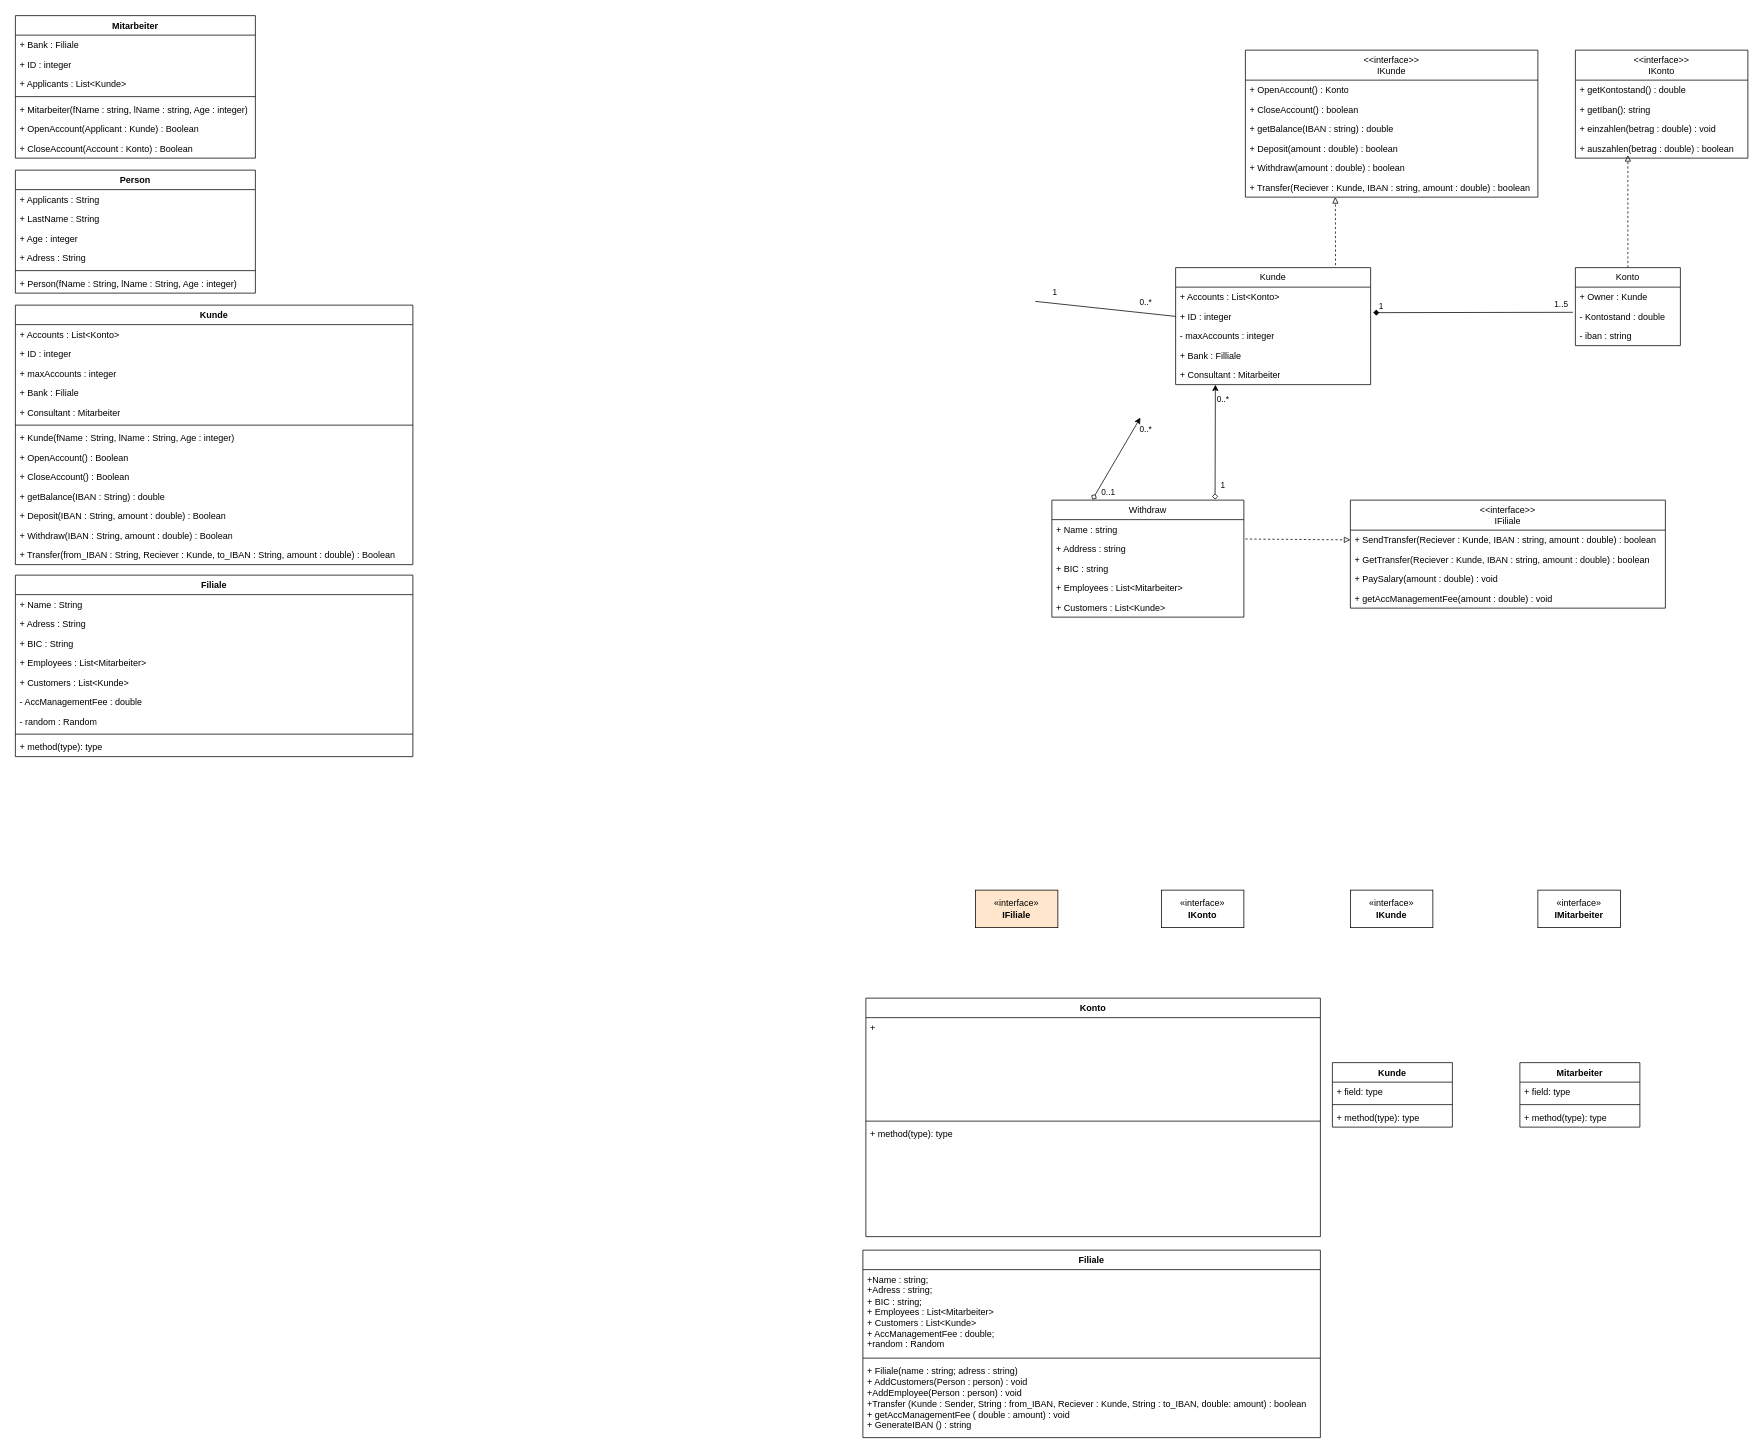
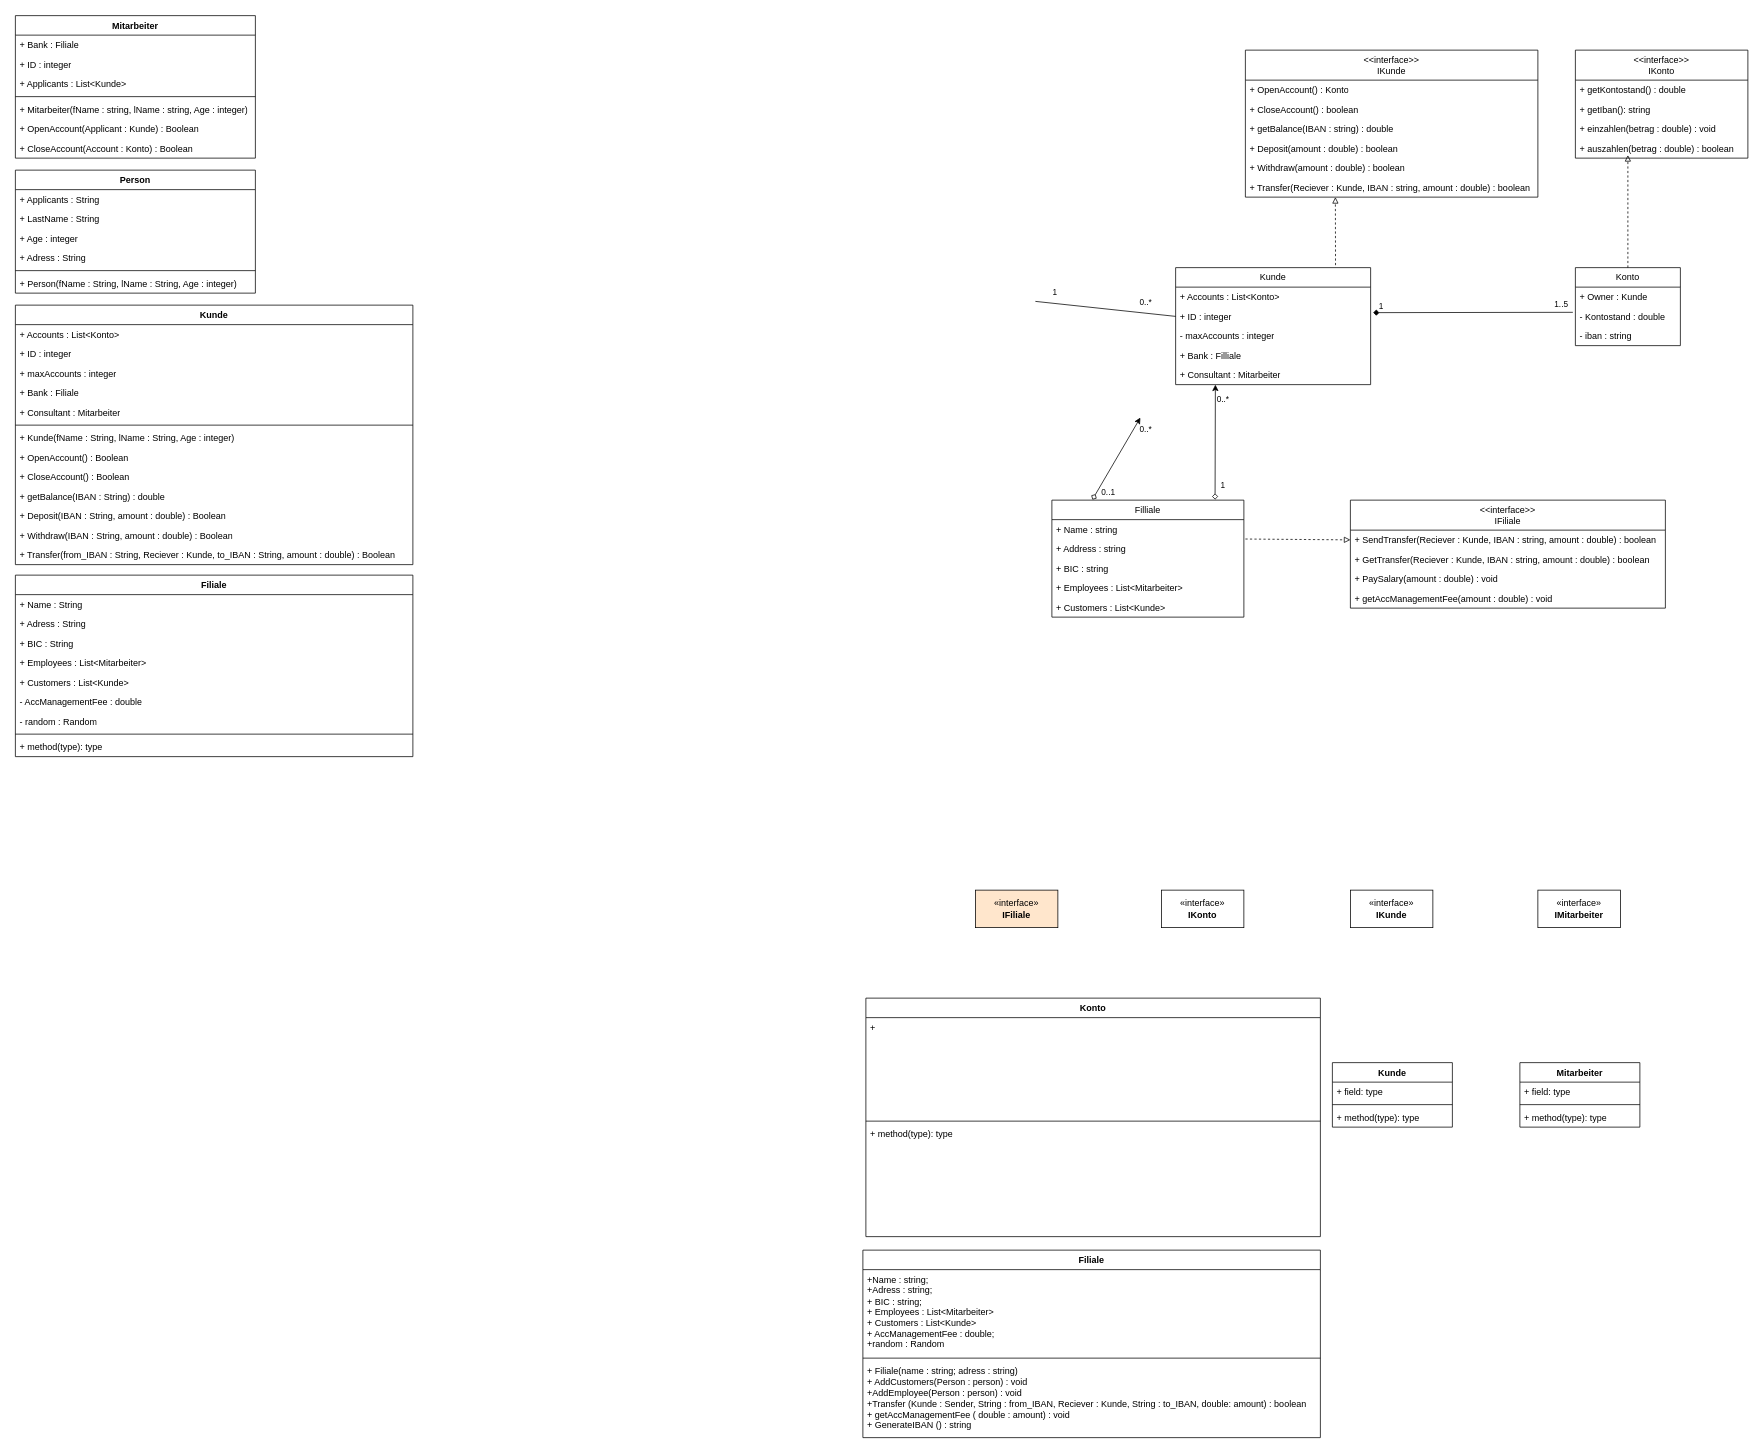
- <mxCell id="23" value="Withdraw" style="swimlane;fontStyle=0;childLayout=stackLayout;horizontal=1;startSize=26;fillColor=none;horizontalStack=0;resizeParent=1;resizeParentMax=0;resizeLast=0;collapsible=1;marginBottom=0;whiteSpace=wrap;html=1;" parent="1" vertex="1"><mxGeometry x="1402" y="666" width="256" height="156" as="geometry" /></mxCell>
+ <mxCell id="23" value="Filliale" style="swimlane;fontStyle=0;childLayout=stackLayout;horizontal=1;startSize=26;fillColor=none;horizontalStack=0;resizeParent=1;resizeParentMax=0;resizeLast=0;collapsible=1;marginBottom=0;whiteSpace=wrap;html=1;" parent="1" vertex="1"><mxGeometry x="1402" y="666" width="256" height="156" as="geometry" /></mxCell>
